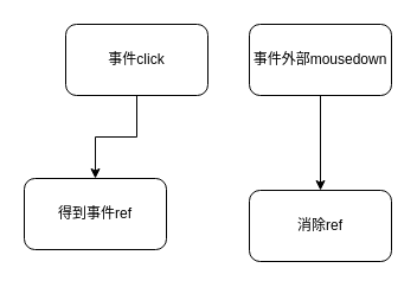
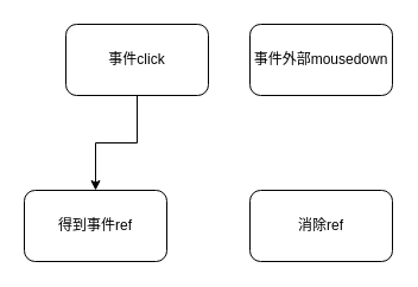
- <mxCell id="5" value="" style="edgeStyle=orthogonalEdgeStyle;rounded=0;orthogonalLoop=1;jettySize=auto;html=1;" edge="1" parent="1" source="6" target="7"><mxGeometry relative="1" as="geometry" /></mxCell>
- <mxCell id="4" value="得到事件ref" style="whiteSpace=wrap;html=1;rounded=1;" vertex="1" parent="1"><mxGeometry x="20" y="150" width="120" height="60" as="geometry" /></mxCell>
+ <mxCell id="4" value="得到事件ref" style="whiteSpace=wrap;html=1;rounded=1;" vertex="1" parent="1"><mxGeometry x="20" y="160" width="120" height="60" as="geometry" /></mxCell>
